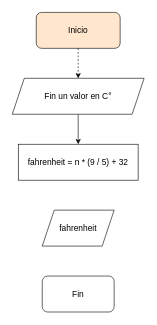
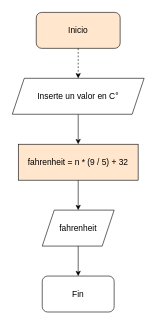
- <mxCell id="5" value="Fin un valor en C°" style="shape=parallelogram;perimeter=parallelogramPerimeter;whiteSpace=wrap;html=1;fixedSize=1;gradientColor=none;strokeColor=default;rounded=0;fontSize=14;" parent="1" vertex="1"><mxGeometry x="20" y="130" width="220" height="60" as="geometry" /></mxCell>
+ <mxCell id="5" value="Inserte un valor en C°" style="shape=parallelogram;perimeter=parallelogramPerimeter;whiteSpace=wrap;html=1;fixedSize=1;gradientColor=none;strokeColor=default;rounded=0;fontSize=14;" parent="1" vertex="1"><mxGeometry x="20" y="130" width="220" height="60" as="geometry" /></mxCell>
- <mxCell id="7" value="fahrenheit = n * (9 / 5) + 32" style="rounded=0;whiteSpace=wrap;html=1;fontSize=14;" parent="1" vertex="1"><mxGeometry x="30" y="240" width="200" height="60" as="geometry" /></mxCell>
+ <mxCell id="7" value="fahrenheit = n * (9 / 5) + 32" style="rounded=0;whiteSpace=wrap;html=1;fontSize=14;fillColor=#ffe6cc;" parent="1" vertex="1"><mxGeometry x="30" y="240" width="200" height="60" as="geometry" /></mxCell>
+ <mxCell id="6" style="edgeStyle=orthogonalEdgeStyle;rounded=0;orthogonalLoop=1;jettySize=auto;html=1;exitX=0.5;exitY=1;exitDx=0;exitDy=0;entryX=0.5;entryY=0;entryDx=0;entryDy=0;fontSize=14;" parent="1" source="7" target="9" edge="1"><mxGeometry relative="1" as="geometry" /></mxCell>
+ <mxCell id="8" style="edgeStyle=orthogonalEdgeStyle;rounded=0;orthogonalLoop=1;jettySize=auto;html=1;exitX=0.5;exitY=1;exitDx=0;exitDy=0;entryX=0.5;entryY=0;entryDx=0;entryDy=0;fontSize=14;" parent="1" source="9" target="10" edge="1"><mxGeometry relative="1" as="geometry" /></mxCell>
